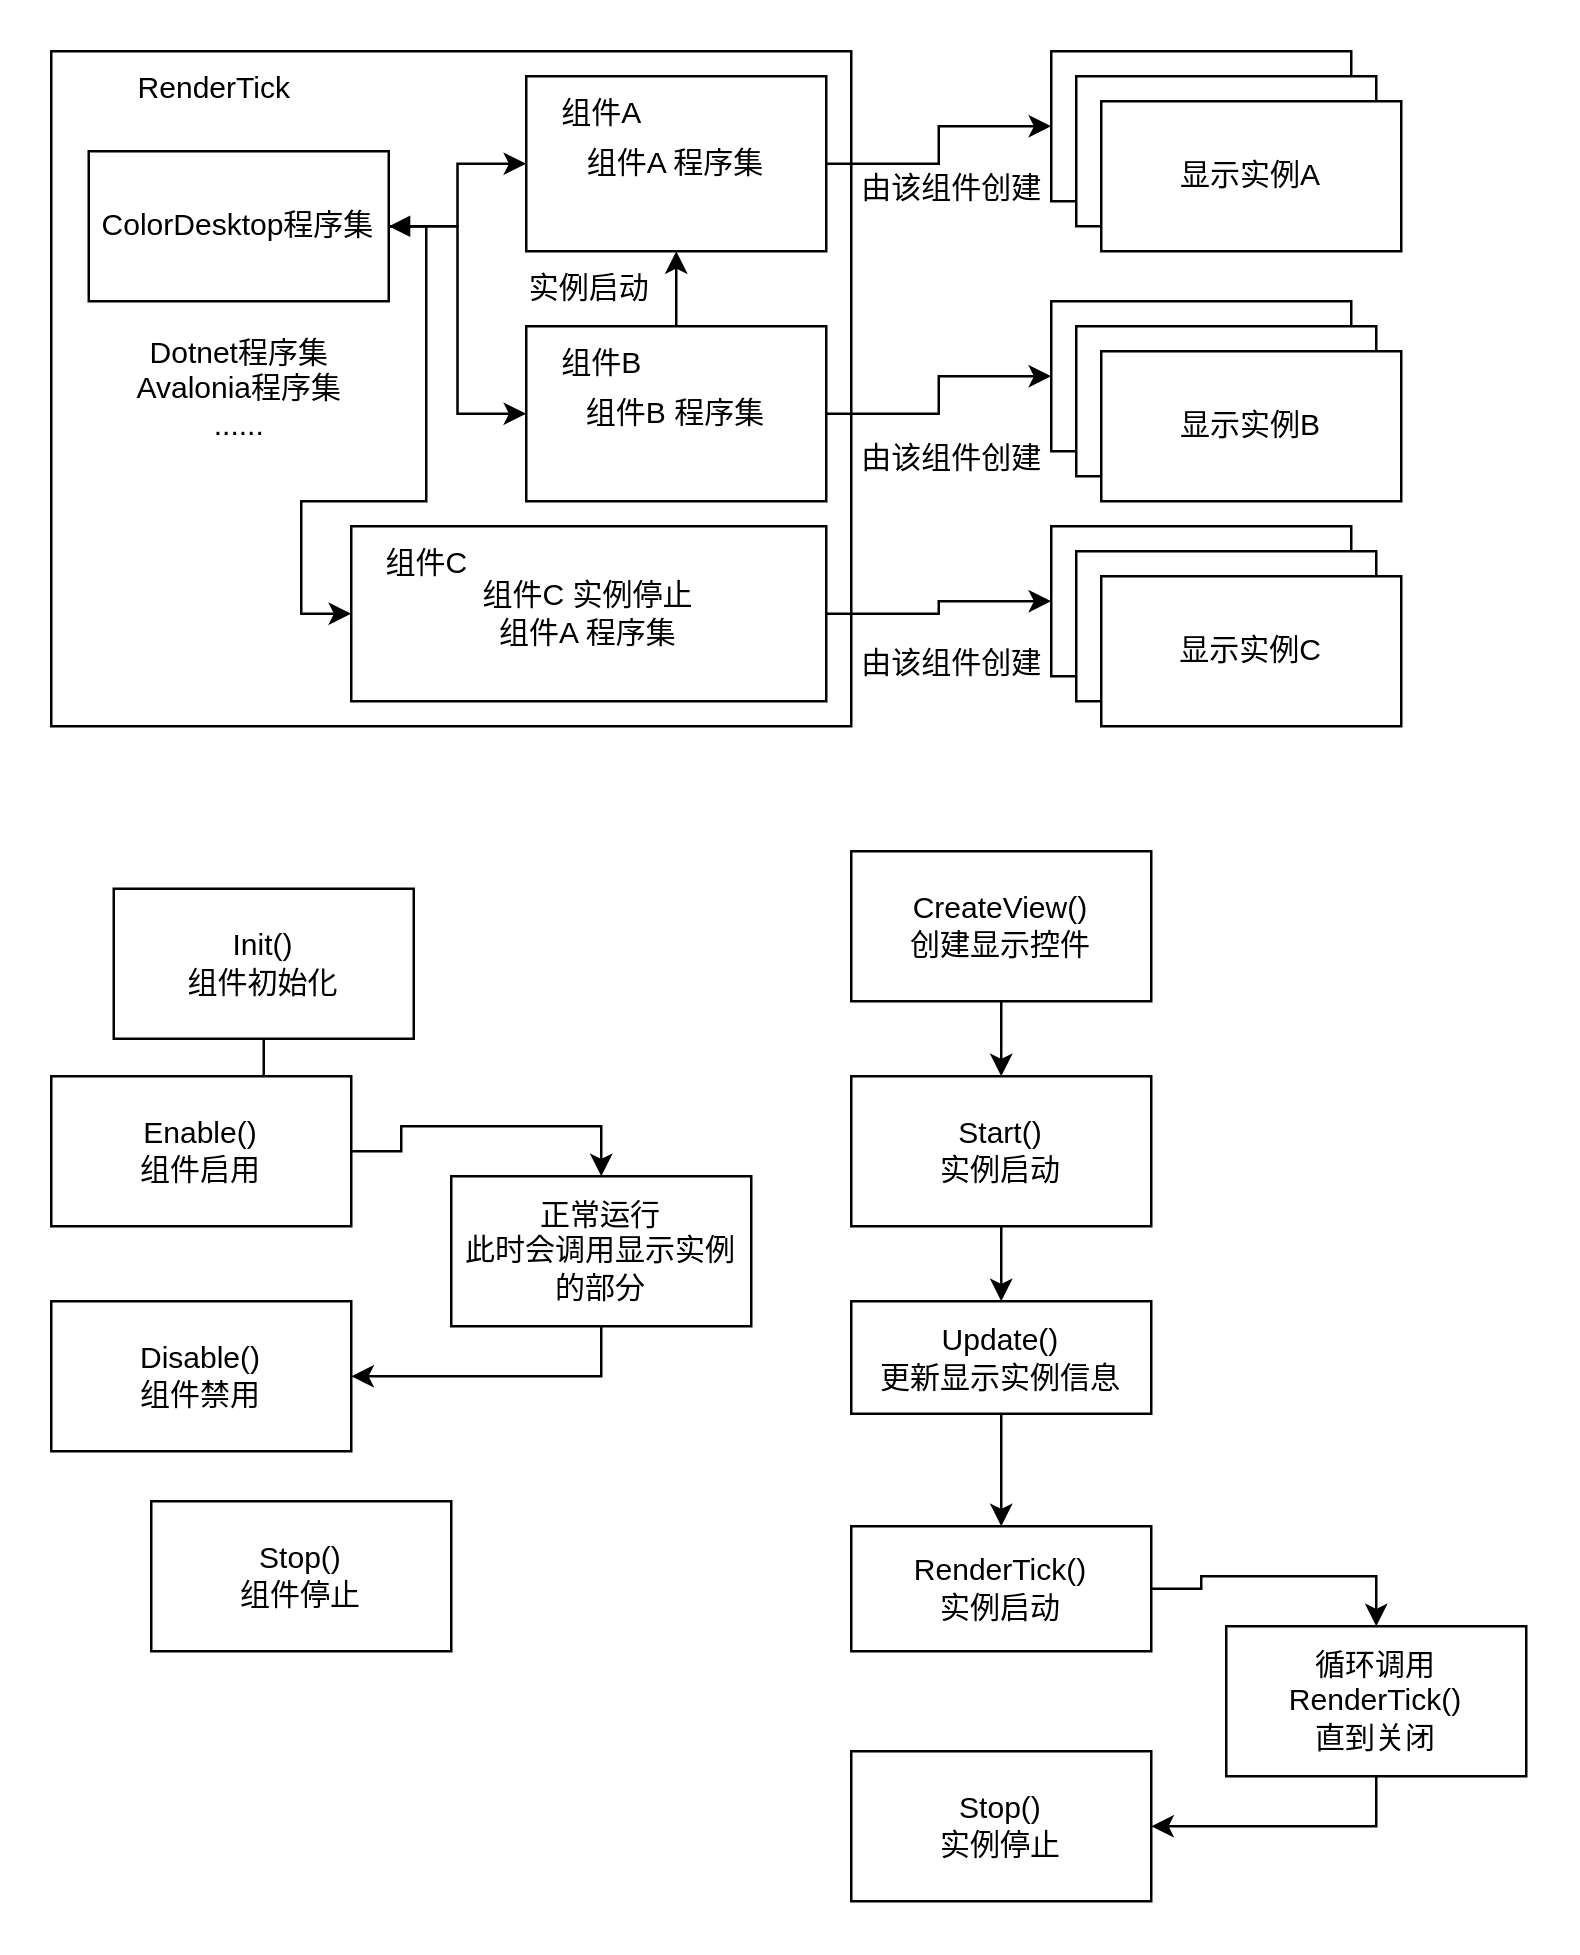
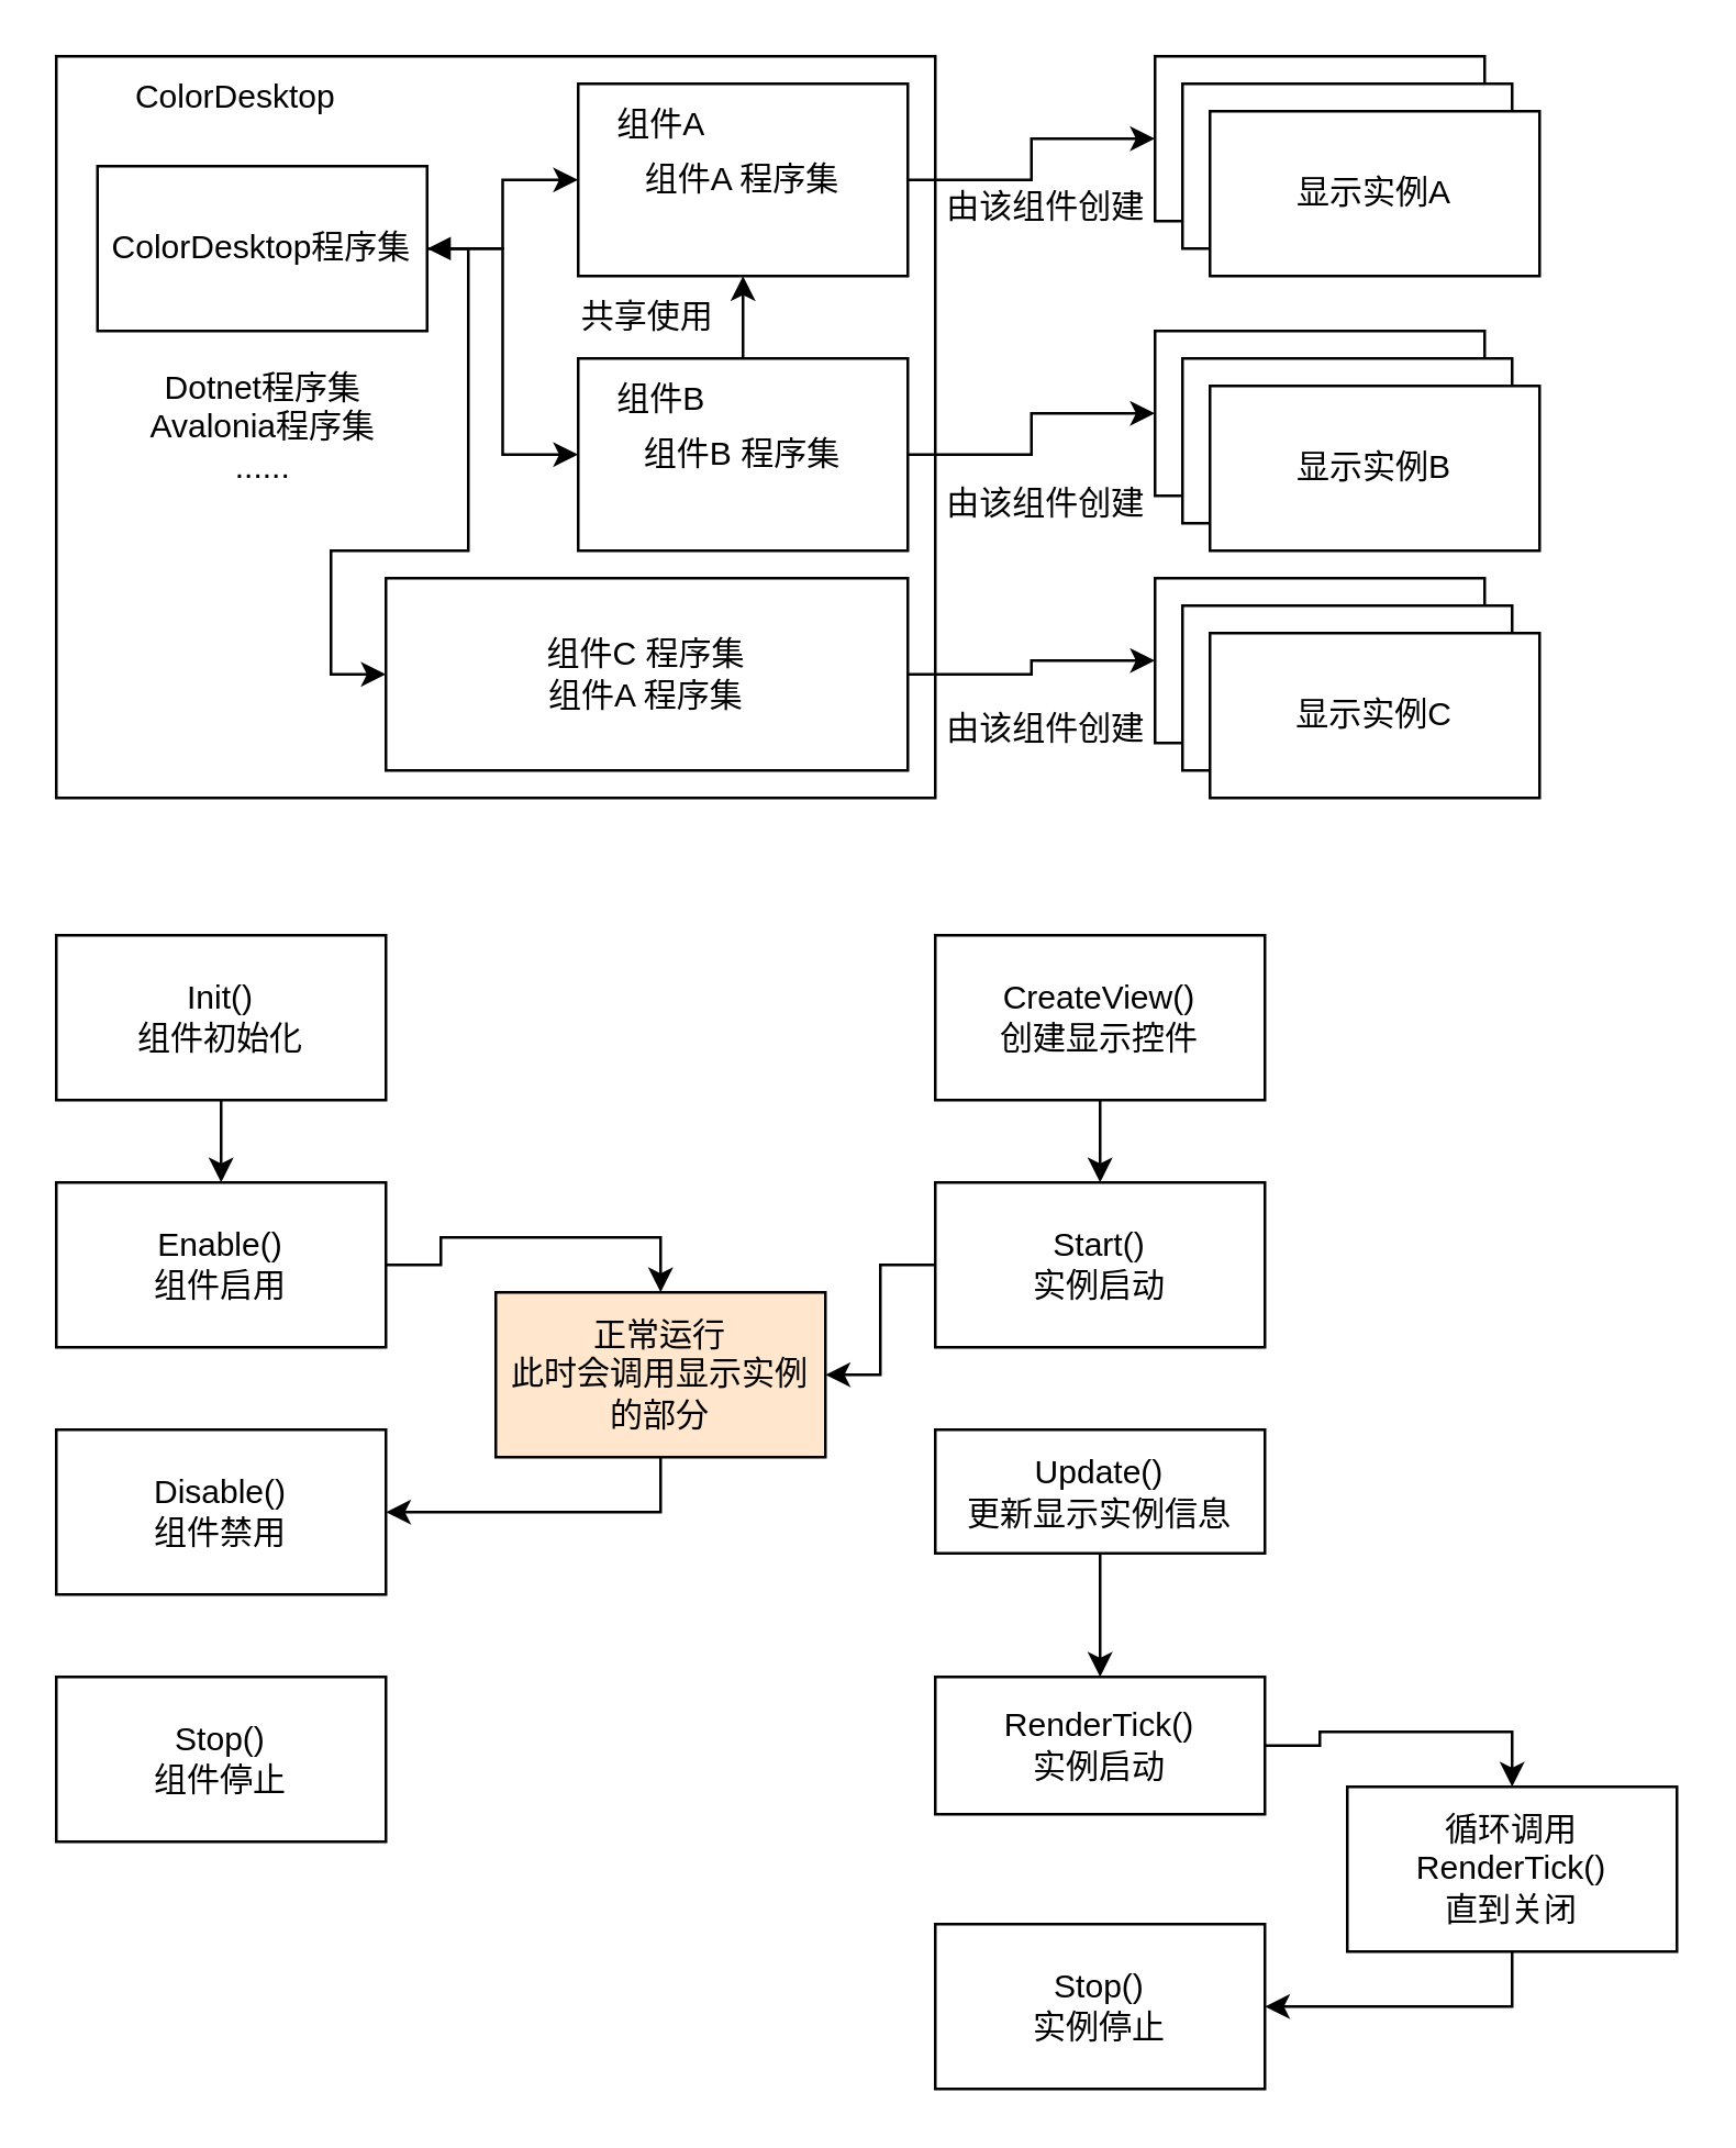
- <mxCell id="3" value="RenderTick" style="text;html=1;align=center;verticalAlign=middle;resizable=0;points=[];autosize=1;strokeColor=none;fillColor=none;" vertex="1" parent="1"><mxGeometry x="35" y="20" width="100" height="30" as="geometry" /></mxCell>
+ <mxCell id="3" value="ColorDesktop" style="text;html=1;align=center;verticalAlign=middle;resizable=0;points=[];autosize=1;strokeColor=none;fillColor=none;" vertex="1" parent="1"><mxGeometry x="35" y="20" width="100" height="30" as="geometry" /></mxCell>
- <mxCell id="13" value="实例启动" style="text;html=1;align=center;verticalAlign=middle;resizable=0;points=[];autosize=1;strokeColor=none;fillColor=none;" vertex="1" parent="1"><mxGeometry x="200" y="100" width="70" height="30" as="geometry" /></mxCell>
+ <mxCell id="13" value="共享使用" style="text;html=1;align=center;verticalAlign=middle;resizable=0;points=[];autosize=1;strokeColor=none;fillColor=none;" vertex="1" parent="1"><mxGeometry x="200" y="100" width="70" height="30" as="geometry" /></mxCell>
- <mxCell id="15" value="组件C" style="text;html=1;align=center;verticalAlign=middle;resizable=0;points=[];autosize=1;strokeColor=none;fillColor=none;" vertex="1" parent="1"><mxGeometry x="140" y="210" width="60" height="30" as="geometry" /></mxCell>
- <mxCell id="10" value="组件C 实例停止&lt;div&gt;组件A 程序集&lt;/div&gt;" style="whiteSpace=wrap;html=1;" vertex="1" parent="1"><mxGeometry x="140" y="210" width="190" height="70" as="geometry" /></mxCell>
+ <mxCell id="10" value="组件C 程序集&lt;div&gt;组件A 程序集&lt;/div&gt;" style="whiteSpace=wrap;html=1;" vertex="1" parent="1"><mxGeometry x="140" y="210" width="190" height="70" as="geometry" /></mxCell>
- <mxCell id="33" value="Init()&lt;div&gt;组件初始化&lt;/div&gt;" style="whiteSpace=wrap;html=1;" vertex="1" parent="1"><mxGeometry x="45" y="355" width="120" height="60" as="geometry" /></mxCell>
+ <mxCell id="33" value="Init()&lt;div&gt;组件初始化&lt;/div&gt;" style="whiteSpace=wrap;html=1;" vertex="1" parent="1"><mxGeometry x="20" y="340" width="120" height="60" as="geometry" /></mxCell>
- <mxCell id="39" value="&lt;span style=&quot;background-color: initial;&quot;&gt;正常运行&lt;/span&gt;&lt;div&gt;&lt;span style=&quot;background-color: initial;&quot;&gt;此时会调用显示实例的部分&lt;/span&gt;&lt;/div&gt;" style="whiteSpace=wrap;html=1;" vertex="1" parent="1"><mxGeometry x="180" y="470" width="120" height="60" as="geometry" /></mxCell>
+ <mxCell id="39" value="&lt;span style=&quot;background-color: initial;&quot;&gt;正常运行&lt;/span&gt;&lt;div&gt;&lt;span style=&quot;background-color: initial;&quot;&gt;此时会调用显示实例的部分&lt;/span&gt;&lt;/div&gt;" style="whiteSpace=wrap;html=1;fillColor=#ffe6cc;" vertex="1" parent="1"><mxGeometry x="180" y="470" width="120" height="60" as="geometry" /></mxCell>
- <mxCell id="42" value="" style="edgeStyle=orthogonalEdgeStyle;rounded=0;orthogonalLoop=1;jettySize=auto;html=1;" edge="1" parent="1" source="43" target="50"><mxGeometry relative="1" as="geometry" /></mxCell>
+ <mxCell id="42" value="" style="edgeStyle=orthogonalEdgeStyle;rounded=0;orthogonalLoop=1;jettySize=auto;html=1;" edge="1" parent="1" source="43" target="39"><mxGeometry relative="1" as="geometry" /></mxCell>
- <mxCell id="37" value="Stop()&lt;div&gt;组件停止&lt;/div&gt;" style="whiteSpace=wrap;html=1;" vertex="1" parent="1"><mxGeometry x="60" y="600" width="120" height="60" as="geometry" /></mxCell>
+ <mxCell id="37" value="Stop()&lt;div&gt;组件停止&lt;/div&gt;" style="whiteSpace=wrap;html=1;" vertex="1" parent="1"><mxGeometry x="20" y="610" width="120" height="60" as="geometry" /></mxCell>
